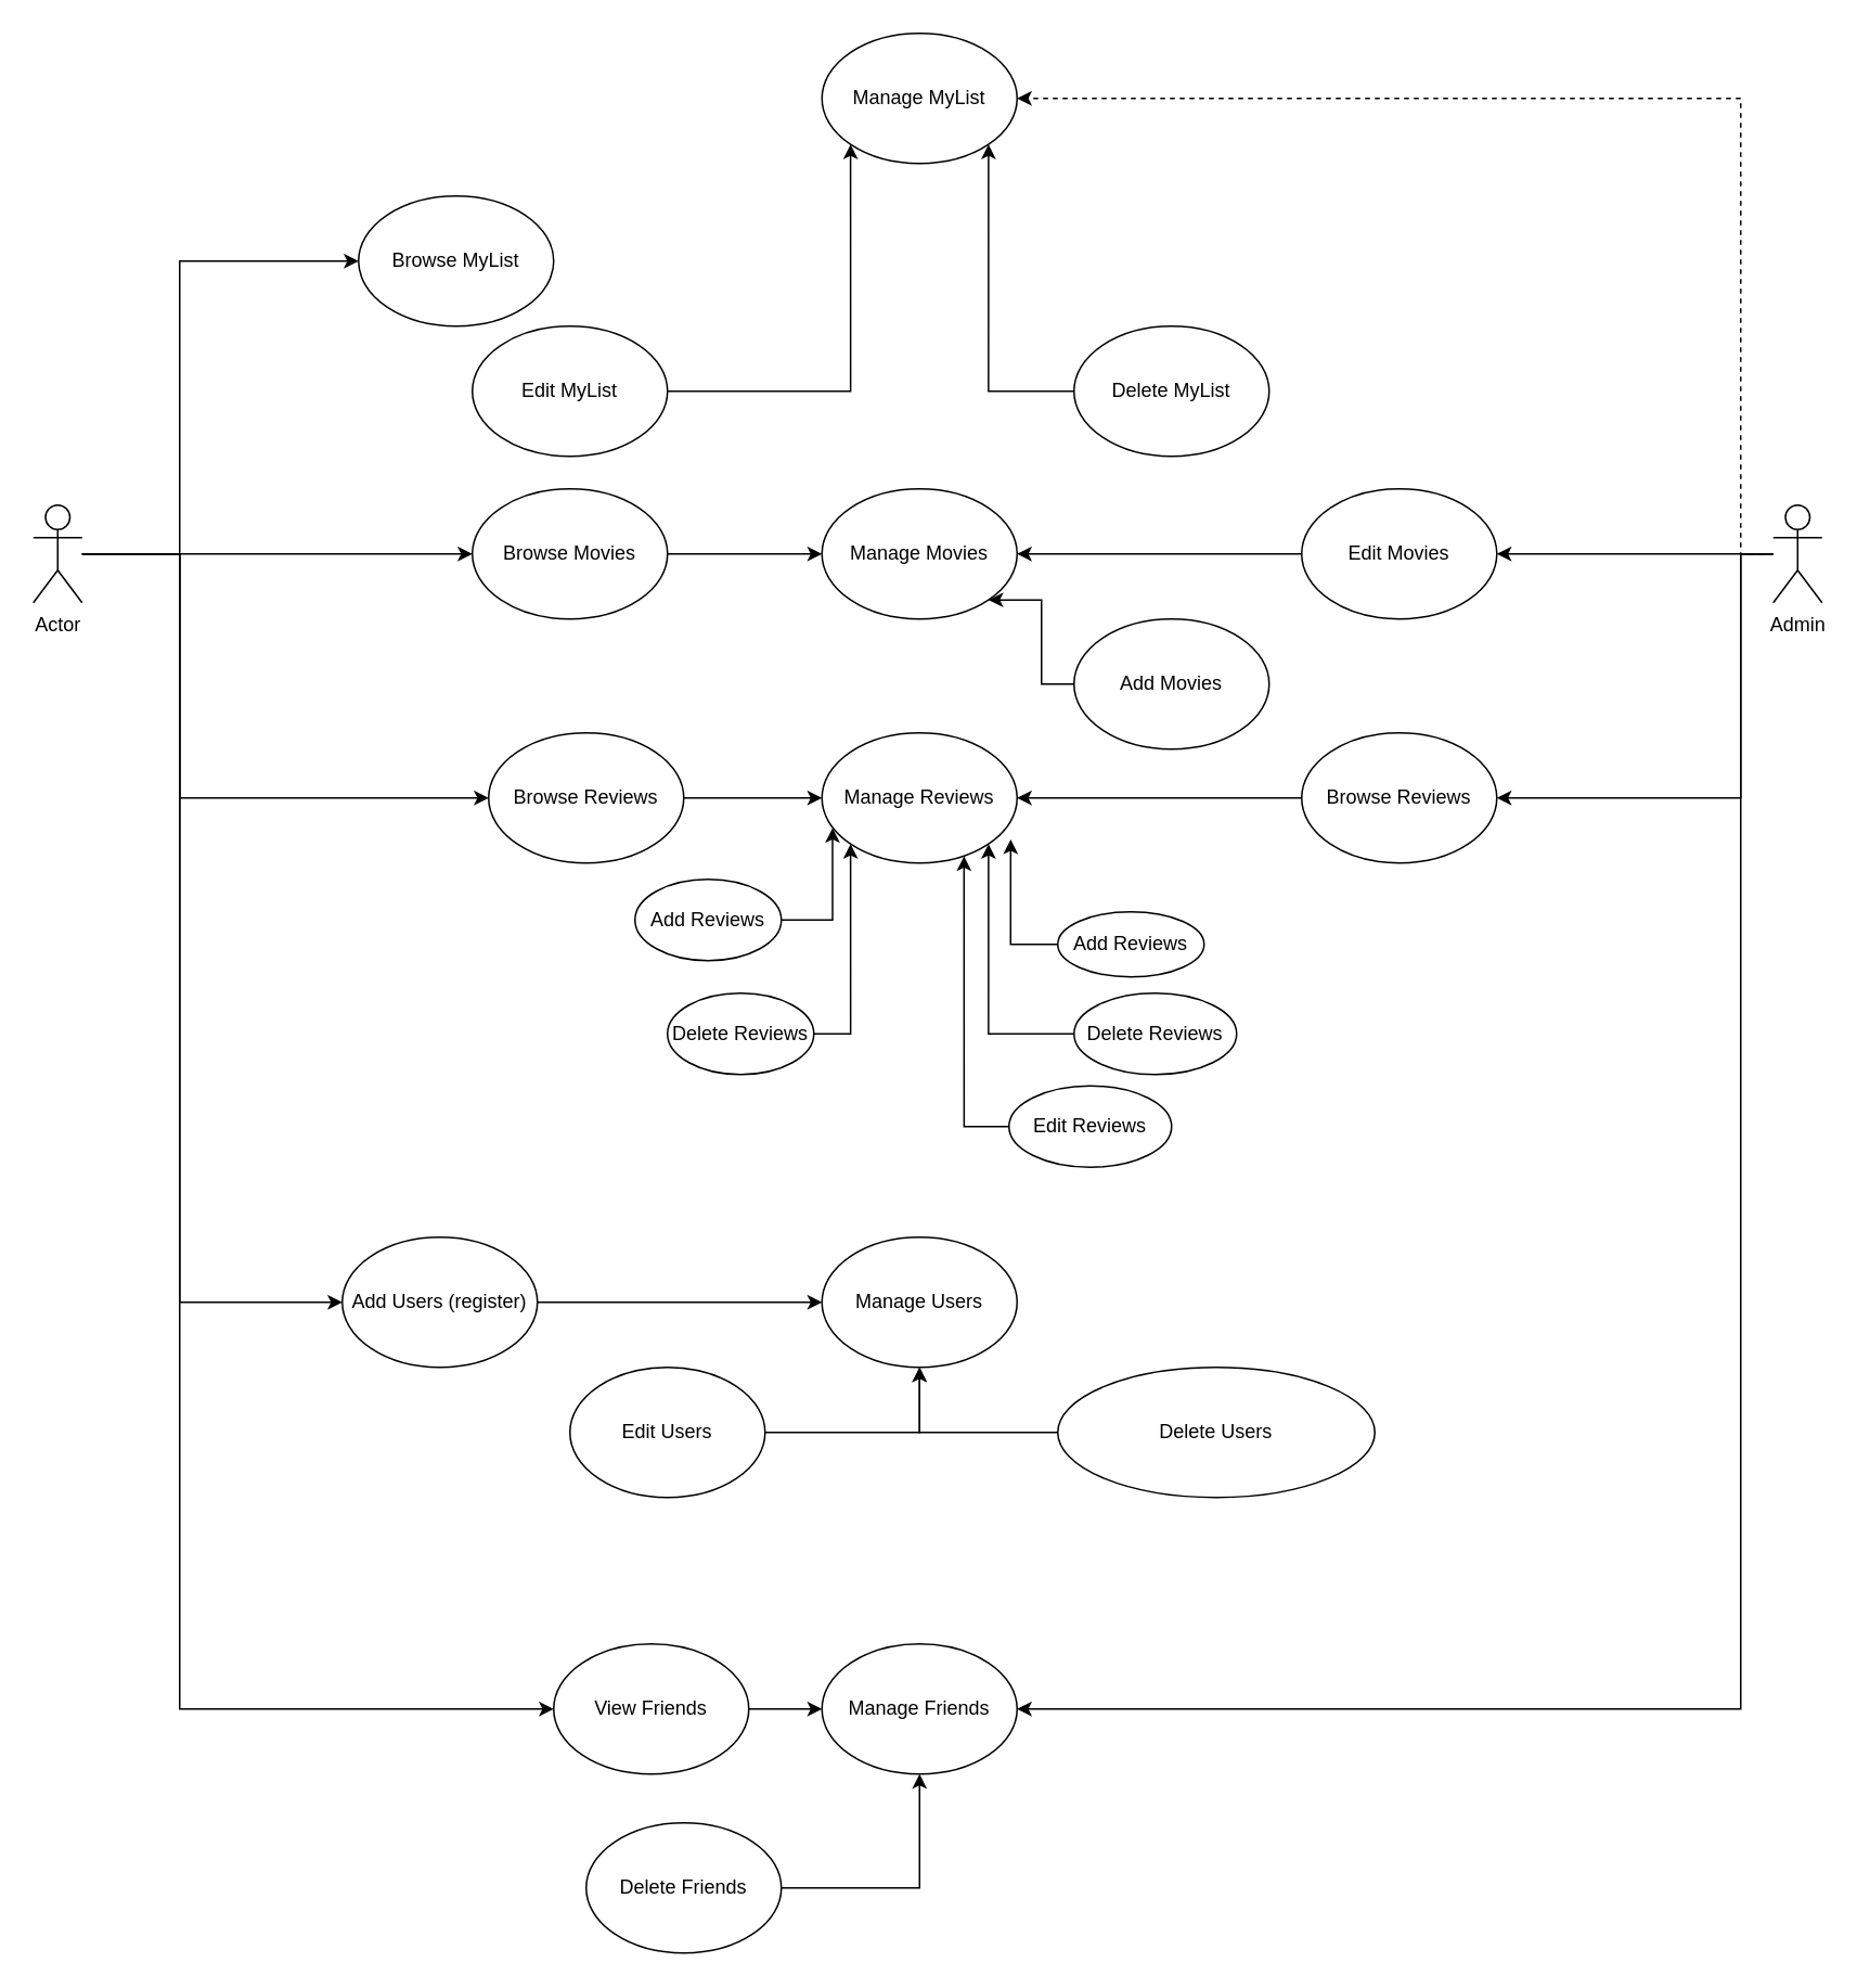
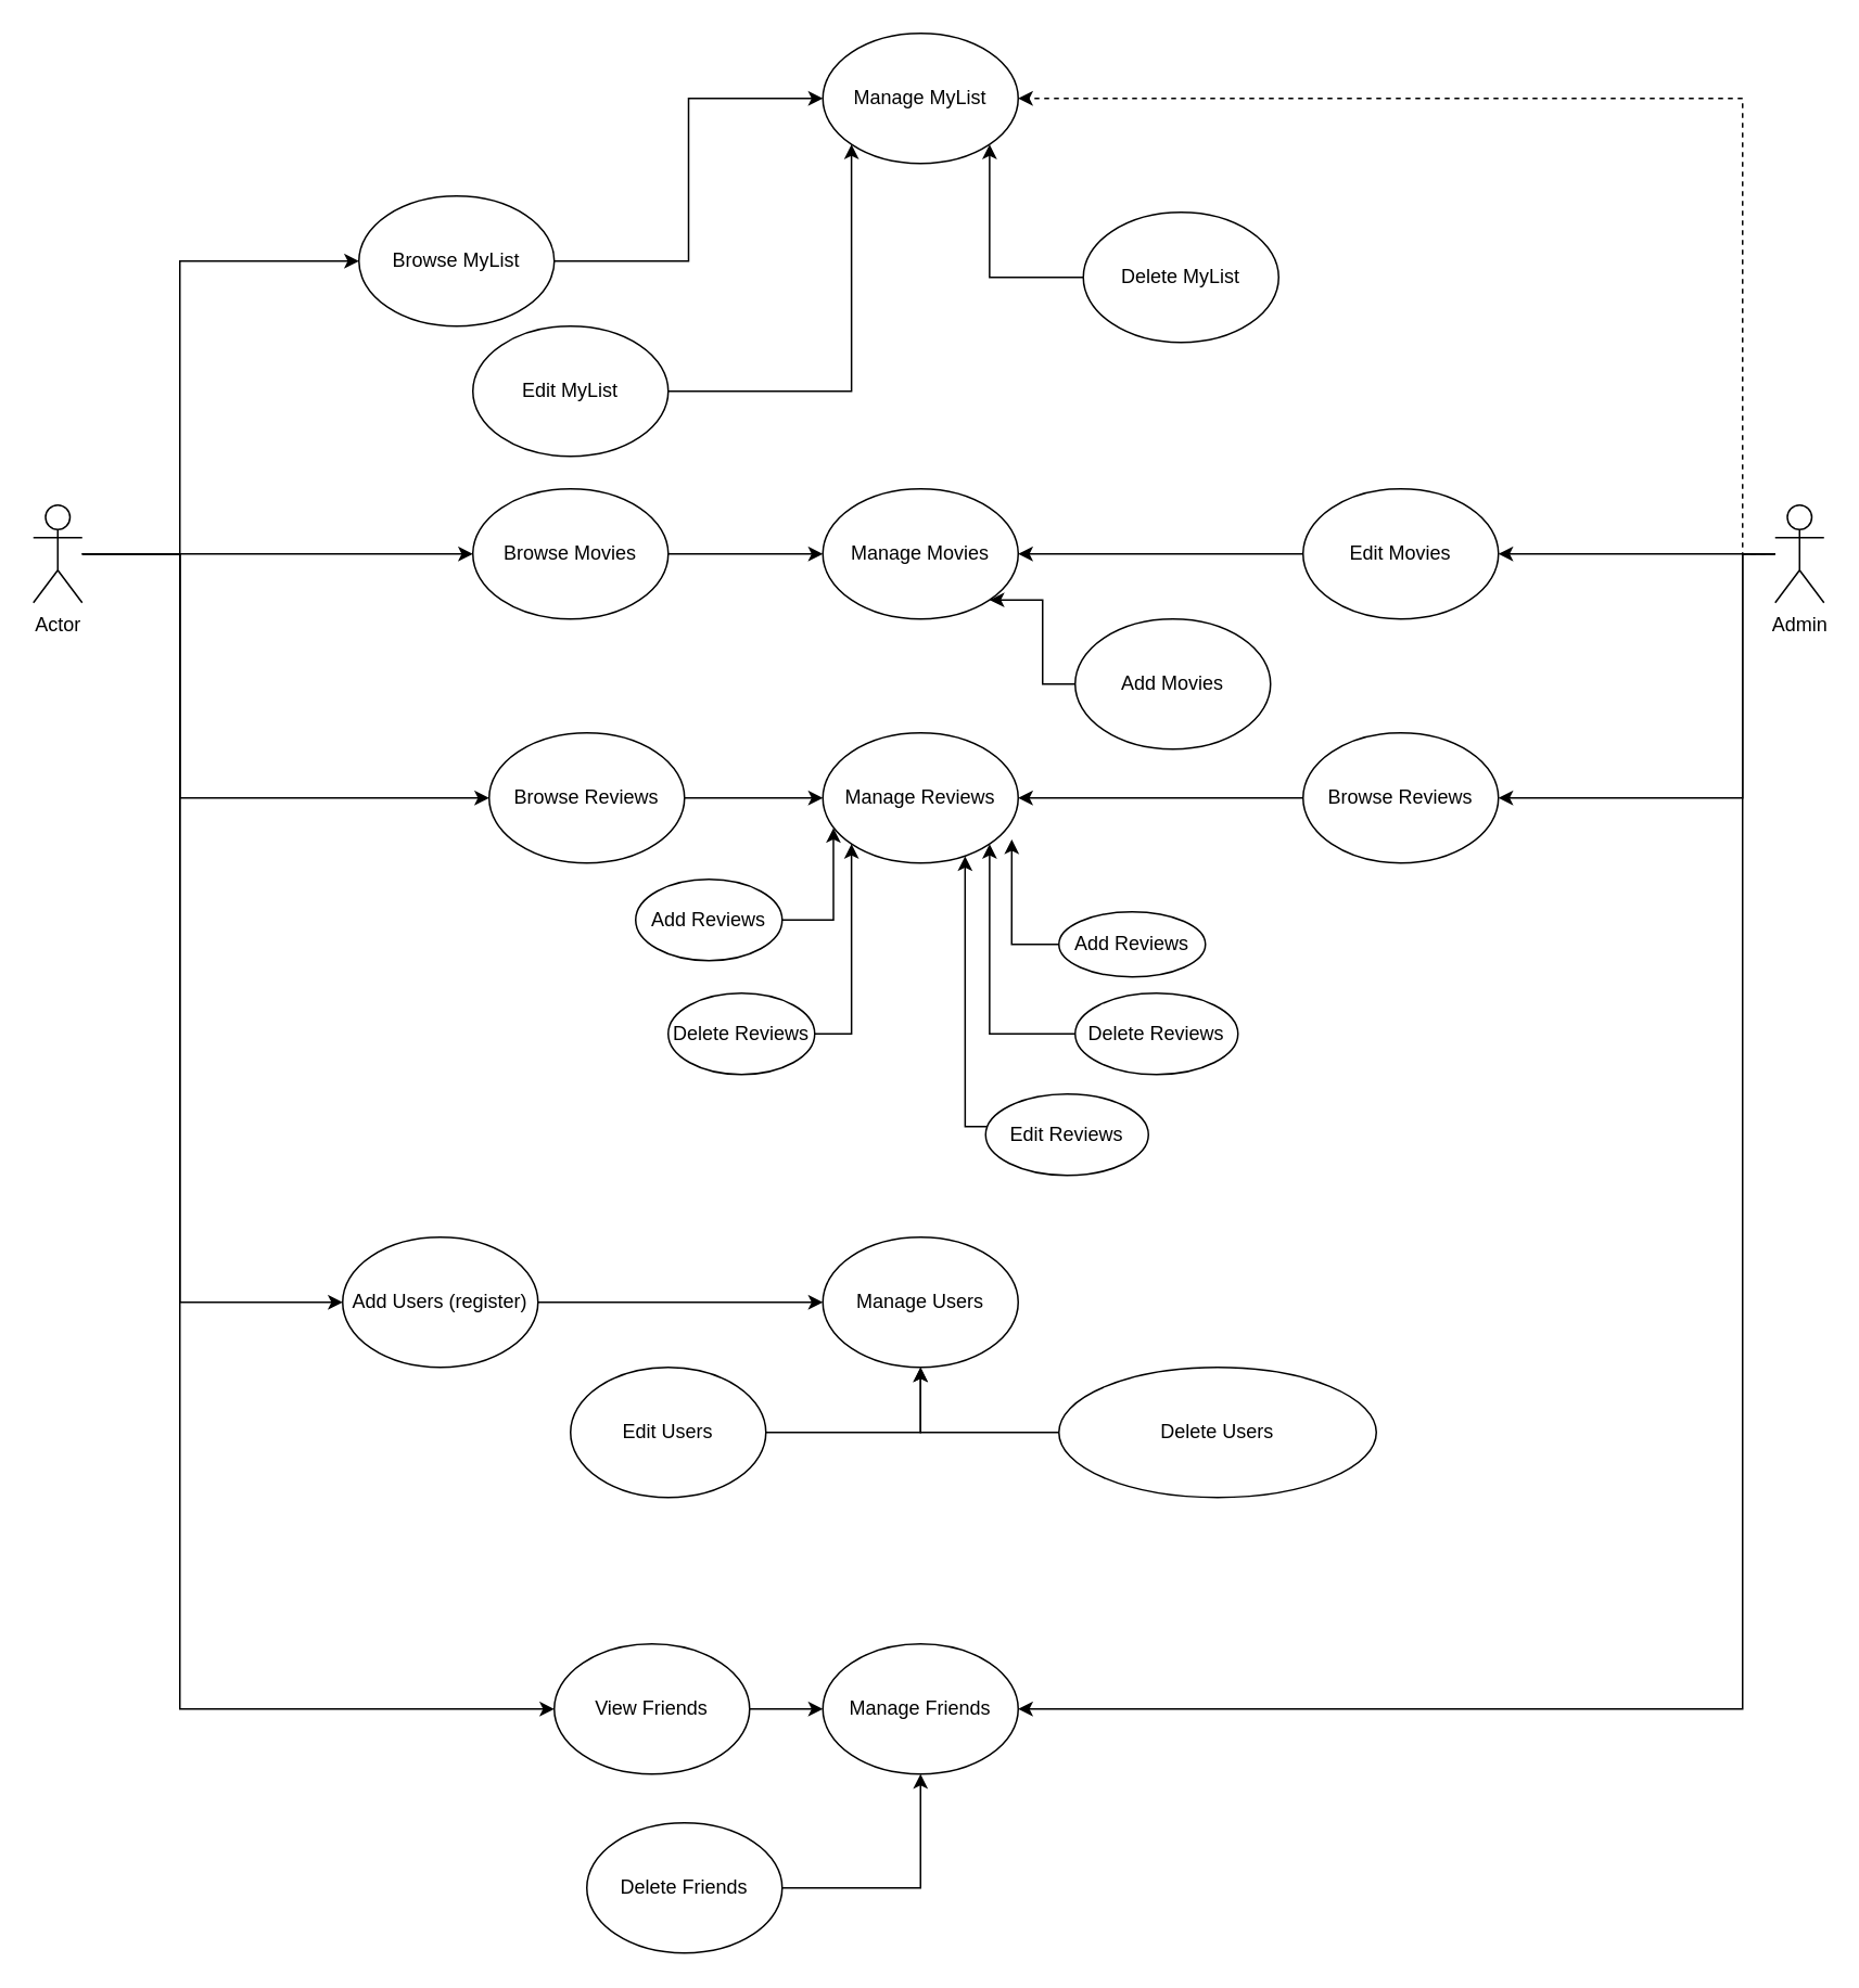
+ <mxCell id="29" style="edgeStyle=orthogonalEdgeStyle;rounded=0;orthogonalLoop=1;jettySize=auto;html=1;entryX=0;entryY=0.5;entryDx=0;entryDy=0;" parent="1" source="30" target="15" edge="1"><mxGeometry relative="1" as="geometry" /></mxCell>
- <mxCell id="34" value="Delete MyList" style="ellipse;whiteSpace=wrap;html=1;" parent="1" vertex="1"><mxGeometry x="660" y="200" width="120" height="80" as="geometry" /></mxCell>
+ <mxCell id="34" value="Delete MyList" style="ellipse;whiteSpace=wrap;html=1;" parent="1" vertex="1"><mxGeometry x="665" y="130" width="120" height="80" as="geometry" /></mxCell>
- <mxCell id="48" value="Edit Reviews" style="ellipse;whiteSpace=wrap;html=1;" parent="1" vertex="1"><mxGeometry x="620" y="667" width="100" height="50" as="geometry" /></mxCell>
+ <mxCell id="48" value="Edit Reviews" style="ellipse;whiteSpace=wrap;html=1;" parent="1" vertex="1"><mxGeometry x="605" y="672" width="100" height="50" as="geometry" /></mxCell>
